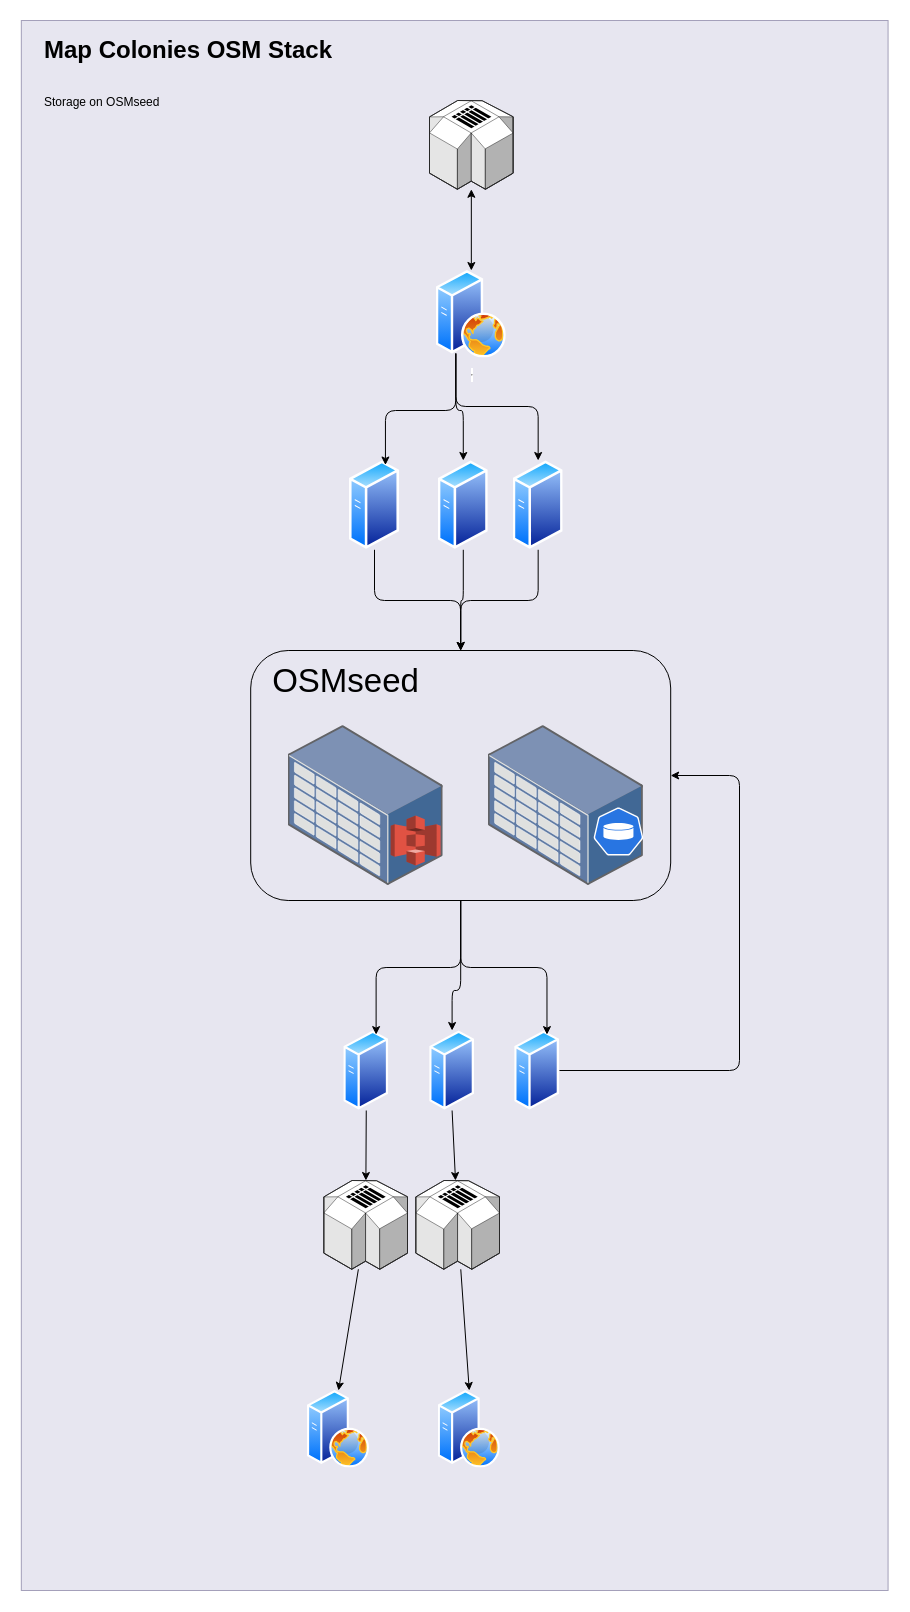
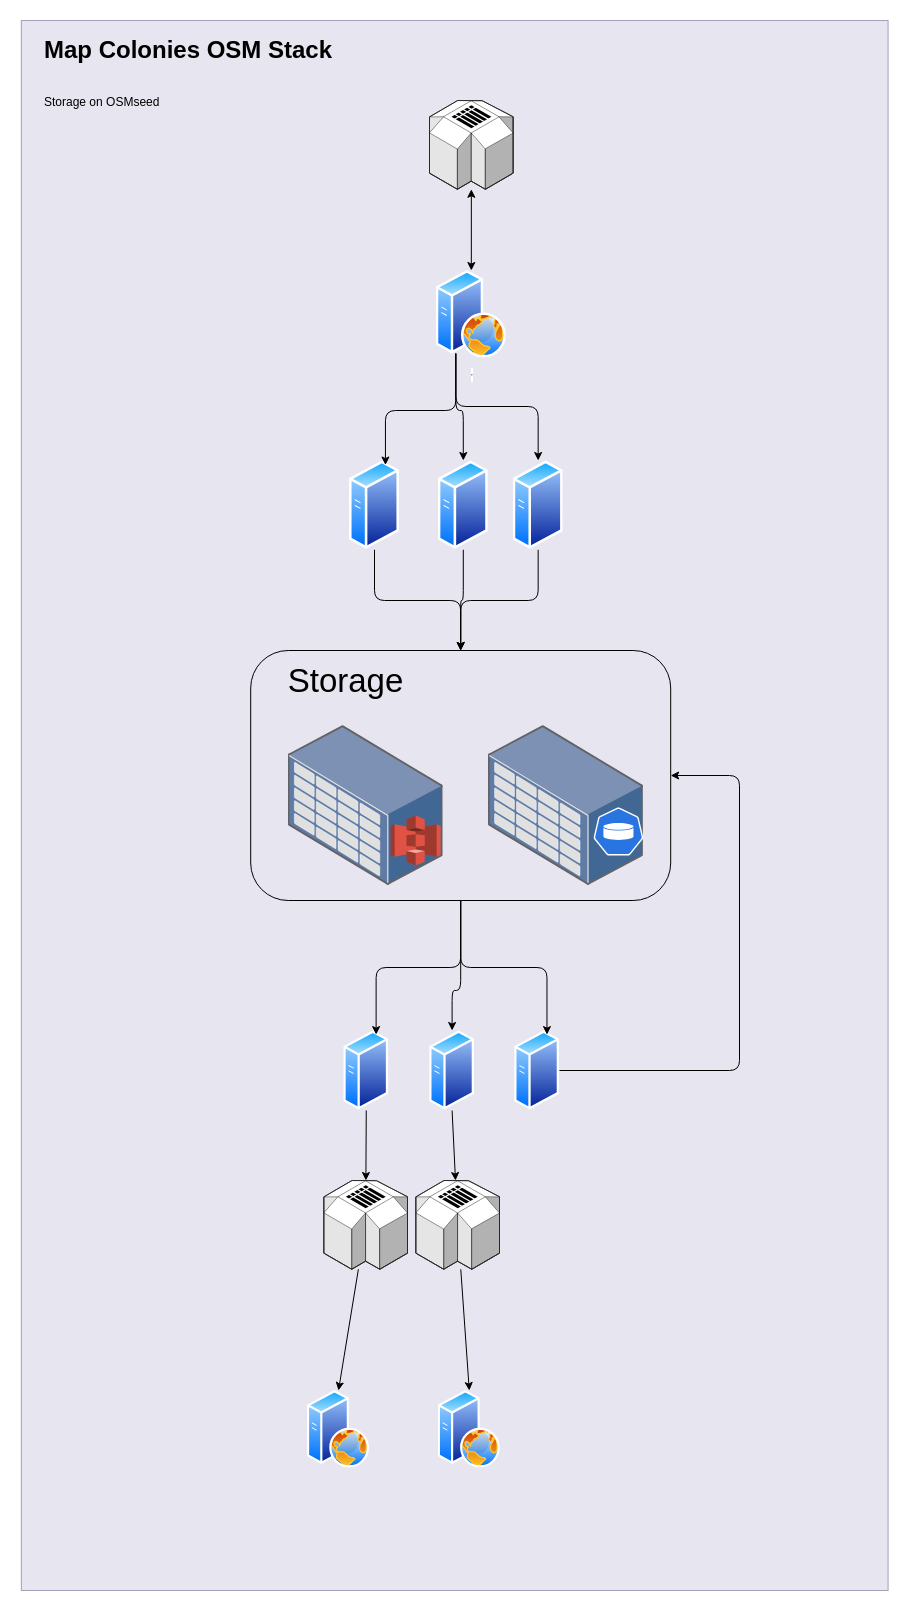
- <mxCell id="11" value="OSMseed" style="text;html=1;strokeColor=none;fillColor=none;align=center;verticalAlign=middle;whiteSpace=wrap;rounded=0;glass=0;comic=0;fontSize=33;" vertex="1" parent="9"><mxGeometry y="20" width="234.51" height="20" as="geometry" /></mxCell>
+ <mxCell id="11" value="Storage" style="text;html=1;strokeColor=none;fillColor=none;align=center;verticalAlign=middle;whiteSpace=wrap;rounded=0;glass=0;comic=0;fontSize=33;" vertex="1" parent="9"><mxGeometry y="20" width="234.51" height="20" as="geometry" /></mxCell>
